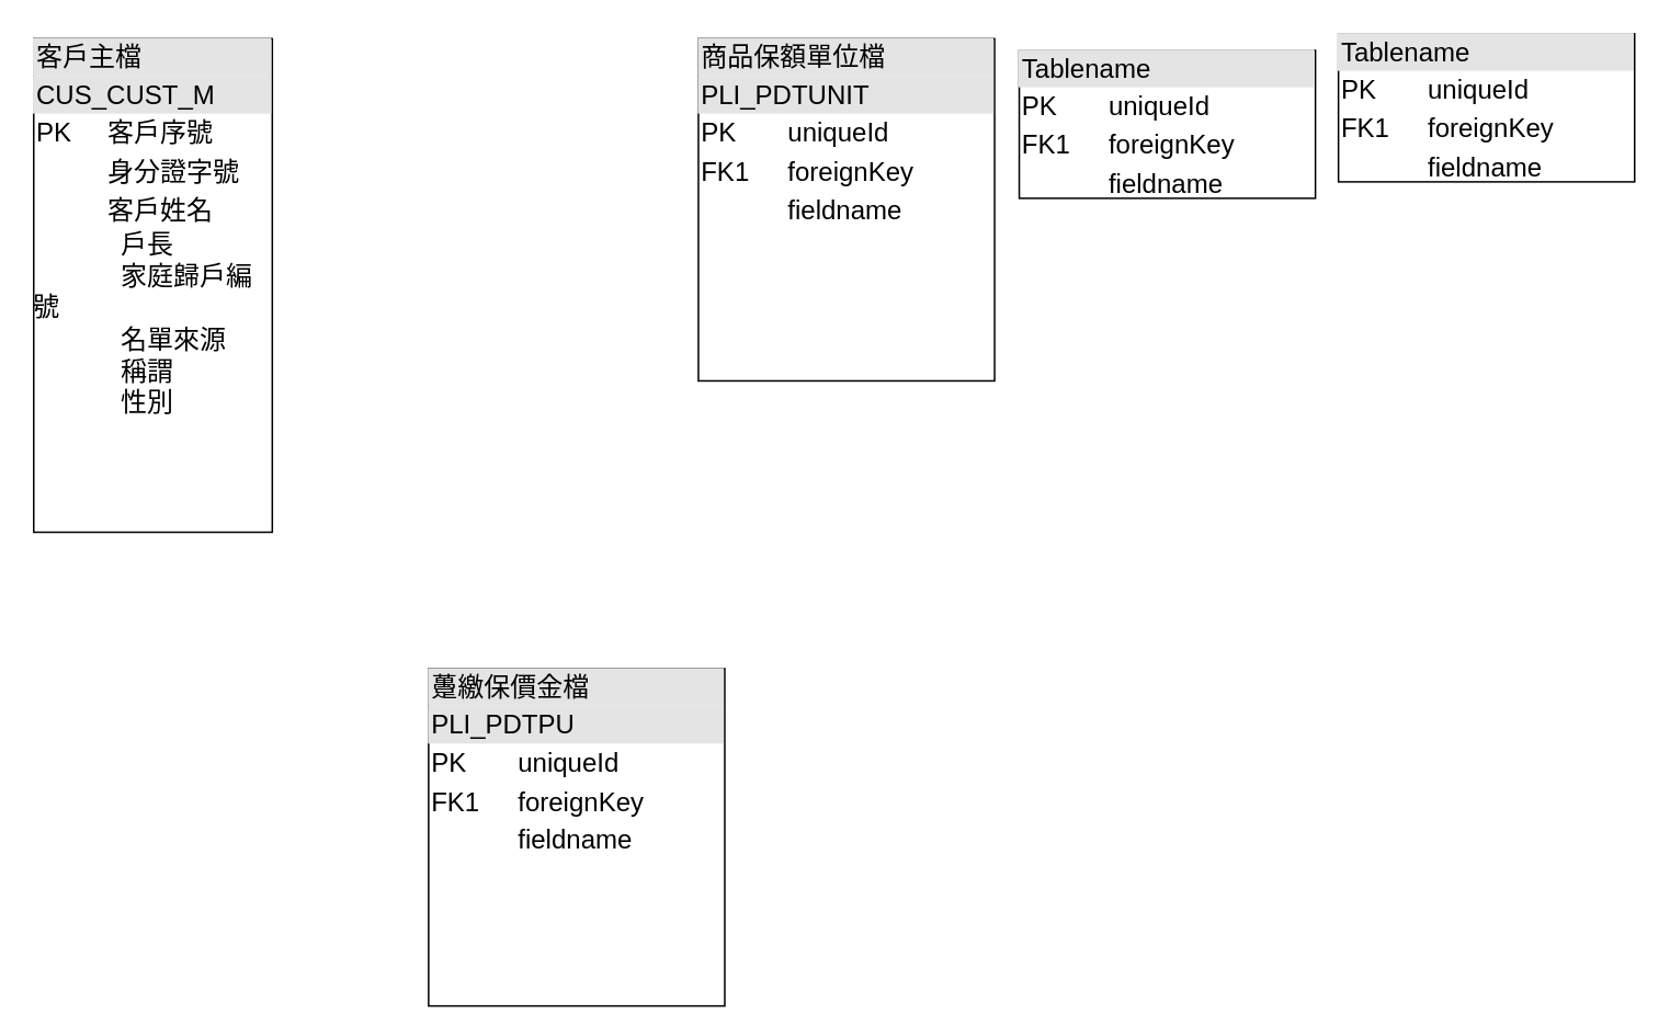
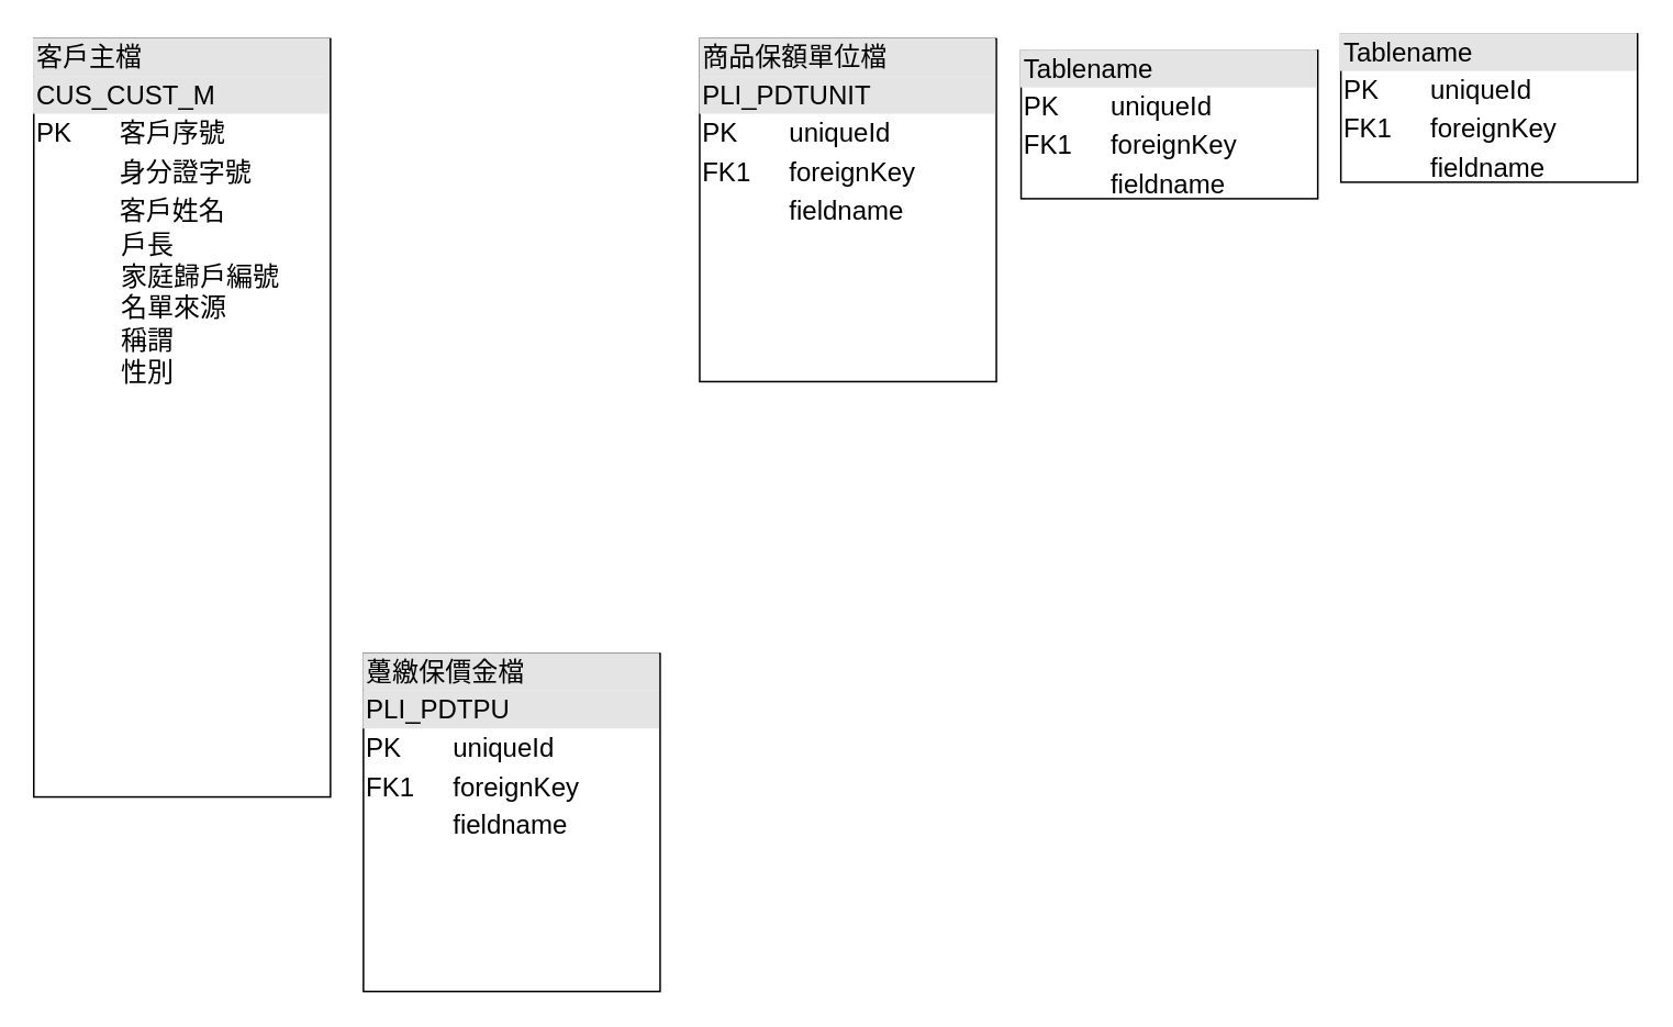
- <mxCell id="2" value="&lt;div style=&quot;box-sizing:border-box;width:100%;background:#e4e4e4;padding:2px;&quot;&gt;客戶主檔&lt;/div&gt;&lt;div style=&quot;box-sizing:border-box;width:100%;background:#e4e4e4;padding:2px;&quot;&gt;CUS_CUST_M&lt;/div&gt;&lt;table style=&quot;width:100%;font-size:1em;&quot; cellpadding=&quot;2&quot; cellspacing=&quot;0&quot;&gt;&lt;tbody&gt;&lt;tr&gt;&lt;td&gt;PK&lt;/td&gt;&lt;td&gt;&amp;nbsp; &amp;nbsp;客戶序號&lt;/td&gt;&lt;/tr&gt;&lt;tr&gt;&lt;td&gt;&lt;br&gt;&lt;/td&gt;&lt;td&gt;&amp;nbsp; &amp;nbsp;身分證字號&lt;/td&gt;&lt;/tr&gt;&lt;tr&gt;&lt;td&gt;&lt;/td&gt;&lt;td&gt;&amp;nbsp; &amp;nbsp;客戶姓名&lt;br&gt;&lt;/td&gt;&lt;/tr&gt;&lt;/tbody&gt;&lt;/table&gt;&amp;nbsp; &amp;nbsp; &amp;nbsp; &amp;nbsp; &amp;nbsp; &amp;nbsp; 戶長&lt;br&gt;&amp;nbsp; &amp;nbsp; &amp;nbsp; &amp;nbsp; &amp;nbsp; &amp;nbsp; 家庭歸戶編號&lt;br&gt;&amp;nbsp; &amp;nbsp; &amp;nbsp; &amp;nbsp; &amp;nbsp; &amp;nbsp; 名單來源&lt;br&gt;&amp;nbsp; &amp;nbsp; &amp;nbsp; &amp;nbsp; &amp;nbsp; &amp;nbsp; 稱謂&lt;br&gt;&amp;nbsp; &amp;nbsp; &amp;nbsp; &amp;nbsp; &amp;nbsp; &amp;nbsp; 性別" style="verticalAlign=top;align=left;overflow=fill;html=1;whiteSpace=wrap;fontSize=16;" parent="1" vertex="1"><mxGeometry x="20" y="23" width="145" height="300" as="geometry" /></mxCell>
+ <mxCell id="2" value="&lt;div style=&quot;box-sizing:border-box;width:100%;background:#e4e4e4;padding:2px;&quot;&gt;客戶主檔&lt;/div&gt;&lt;div style=&quot;box-sizing:border-box;width:100%;background:#e4e4e4;padding:2px;&quot;&gt;CUS_CUST_M&lt;/div&gt;&lt;table style=&quot;width:100%;font-size:1em;&quot; cellpadding=&quot;2&quot; cellspacing=&quot;0&quot;&gt;&lt;tbody&gt;&lt;tr&gt;&lt;td&gt;PK&lt;/td&gt;&lt;td&gt;&amp;nbsp; &amp;nbsp;客戶序號&lt;/td&gt;&lt;/tr&gt;&lt;tr&gt;&lt;td&gt;&lt;br&gt;&lt;/td&gt;&lt;td&gt;&amp;nbsp; &amp;nbsp;身分證字號&lt;/td&gt;&lt;/tr&gt;&lt;tr&gt;&lt;td&gt;&lt;/td&gt;&lt;td&gt;&amp;nbsp; &amp;nbsp;客戶姓名&lt;br&gt;&lt;/td&gt;&lt;/tr&gt;&lt;/tbody&gt;&lt;/table&gt;&amp;nbsp; &amp;nbsp; &amp;nbsp; &amp;nbsp; &amp;nbsp; &amp;nbsp; 戶長&lt;br&gt;&amp;nbsp; &amp;nbsp; &amp;nbsp; &amp;nbsp; &amp;nbsp; &amp;nbsp; 家庭歸戶編號&lt;br&gt;&amp;nbsp; &amp;nbsp; &amp;nbsp; &amp;nbsp; &amp;nbsp; &amp;nbsp; 名單來源&lt;br&gt;&amp;nbsp; &amp;nbsp; &amp;nbsp; &amp;nbsp; &amp;nbsp; &amp;nbsp; 稱謂&lt;br&gt;&amp;nbsp; &amp;nbsp; &amp;nbsp; &amp;nbsp; &amp;nbsp; &amp;nbsp; 性別" style="verticalAlign=top;align=left;overflow=fill;html=1;whiteSpace=wrap;fontSize=16;" parent="1" vertex="1"><mxGeometry x="20" y="23" width="180" height="460" as="geometry" /></mxCell>
- <mxCell id="6" value="&lt;div style=&quot;box-sizing:border-box;width:100%;background:#e4e4e4;padding:2px;&quot;&gt;躉繳保價金檔&lt;/div&gt;&lt;div style=&quot;box-sizing:border-box;width:100%;background:#e4e4e4;padding:2px;&quot;&gt;PLI_PDTPU&lt;/div&gt;&lt;table style=&quot;width:100%;font-size:1em;&quot; cellpadding=&quot;2&quot; cellspacing=&quot;0&quot;&gt;&lt;tbody&gt;&lt;tr&gt;&lt;td&gt;PK&lt;/td&gt;&lt;td&gt;uniqueId&lt;/td&gt;&lt;/tr&gt;&lt;tr&gt;&lt;td&gt;FK1&lt;/td&gt;&lt;td&gt;foreignKey&lt;/td&gt;&lt;/tr&gt;&lt;tr&gt;&lt;td&gt;&lt;/td&gt;&lt;td&gt;fieldname&lt;/td&gt;&lt;/tr&gt;&lt;/tbody&gt;&lt;/table&gt;" style="verticalAlign=top;align=left;overflow=fill;html=1;whiteSpace=wrap;fontSize=16;" parent="1" vertex="1"><mxGeometry x="260" y="406" width="180" height="205" as="geometry" /></mxCell>
+ <mxCell id="6" value="&lt;div style=&quot;box-sizing:border-box;width:100%;background:#e4e4e4;padding:2px;&quot;&gt;躉繳保價金檔&lt;/div&gt;&lt;div style=&quot;box-sizing:border-box;width:100%;background:#e4e4e4;padding:2px;&quot;&gt;PLI_PDTPU&lt;/div&gt;&lt;table style=&quot;width:100%;font-size:1em;&quot; cellpadding=&quot;2&quot; cellspacing=&quot;0&quot;&gt;&lt;tbody&gt;&lt;tr&gt;&lt;td&gt;PK&lt;/td&gt;&lt;td&gt;uniqueId&lt;/td&gt;&lt;/tr&gt;&lt;tr&gt;&lt;td&gt;FK1&lt;/td&gt;&lt;td&gt;foreignKey&lt;/td&gt;&lt;/tr&gt;&lt;tr&gt;&lt;td&gt;&lt;/td&gt;&lt;td&gt;fieldname&lt;/td&gt;&lt;/tr&gt;&lt;/tbody&gt;&lt;/table&gt;" style="verticalAlign=top;align=left;overflow=fill;html=1;whiteSpace=wrap;fontSize=16;" parent="1" vertex="1"><mxGeometry x="220" y="396" width="180" height="205" as="geometry" /></mxCell>
